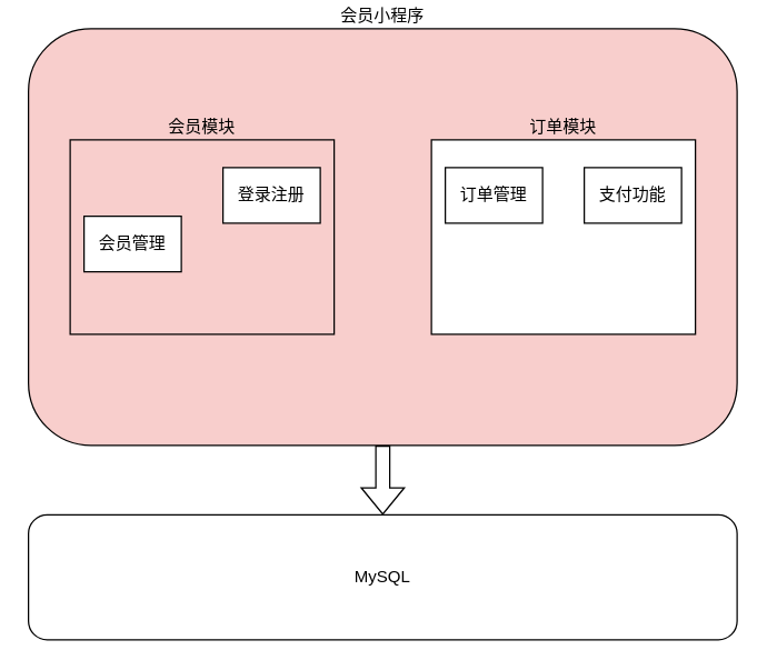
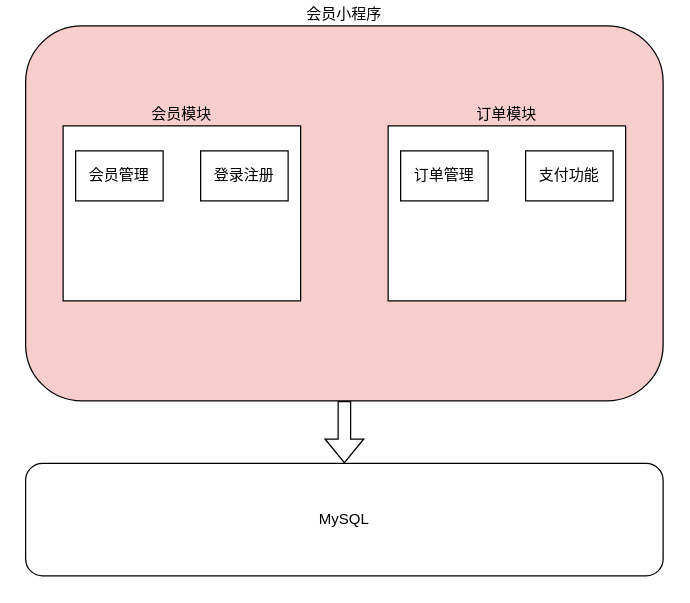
- <mxCell id="4" value="会员模块" style="rounded=0;whiteSpace=wrap;html=1;labelPosition=center;verticalLabelPosition=top;align=center;verticalAlign=bottom;fillColor=#f8cecc;" vertex="1" parent="1"><mxGeometry x="50" y="100" width="190" height="140" as="geometry" /></mxCell>
+ <mxCell id="4" value="会员模块" style="rounded=0;whiteSpace=wrap;html=1;labelPosition=center;verticalLabelPosition=top;align=center;verticalAlign=bottom;" vertex="1" parent="1"><mxGeometry x="50" y="100" width="190" height="140" as="geometry" /></mxCell>
- <mxCell id="6" value="会员管理" style="rounded=0;whiteSpace=wrap;html=1;" vertex="1" parent="1"><mxGeometry x="60" y="155" width="70" height="40" as="geometry" /></mxCell>
+ <mxCell id="6" value="会员管理" style="rounded=0;whiteSpace=wrap;html=1;" vertex="1" parent="1"><mxGeometry x="60" y="120" width="70" height="40" as="geometry" /></mxCell>
